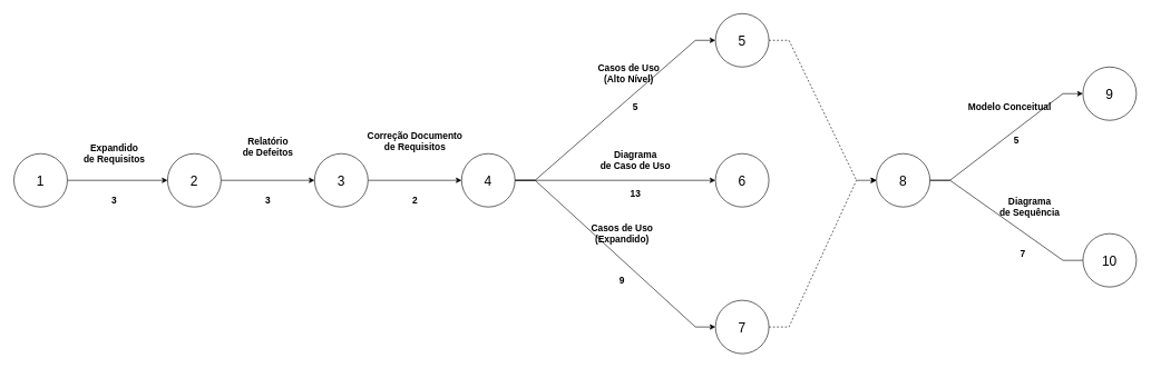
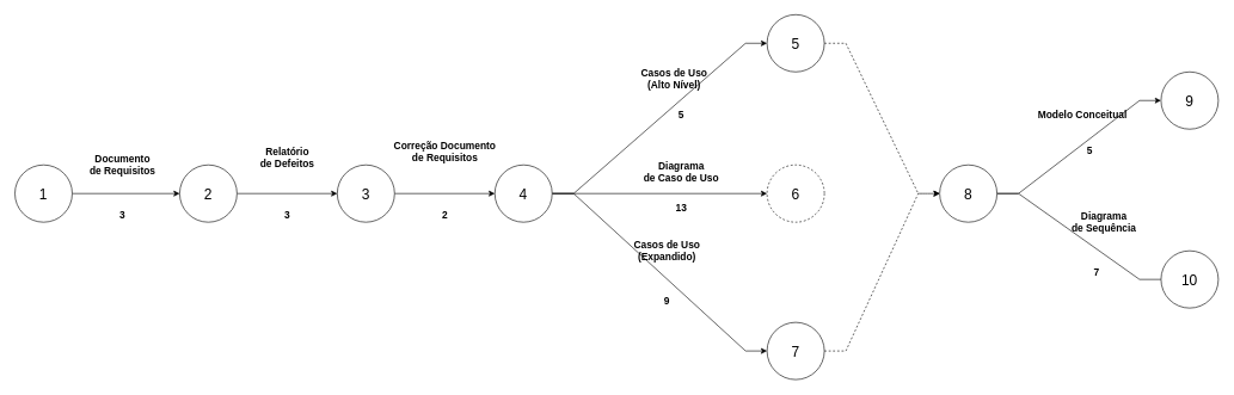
- <mxCell id="8" value="Expandido&lt;div&gt;de Requisitos&lt;/div&gt;" style="text;strokeColor=none;fillColor=none;html=1;fontSize=14;fontStyle=1;verticalAlign=middle;align=center;" vertex="1" parent="1"><mxGeometry x="120" y="210" width="100" height="40" as="geometry" /></mxCell>
+ <mxCell id="8" value="Documento&lt;div&gt;de Requisitos&lt;/div&gt;" style="text;strokeColor=none;fillColor=none;html=1;fontSize=14;fontStyle=1;verticalAlign=middle;align=center;" vertex="1" parent="1"><mxGeometry x="120" y="210" width="100" height="40" as="geometry" /></mxCell>
- <mxCell id="21" value="&lt;font style=&quot;font-size: 20px;&quot;&gt;6&lt;/font&gt;" style="ellipse;whiteSpace=wrap;html=1;aspect=fixed;" vertex="1" parent="1"><mxGeometry x="1070" y="230" width="80" height="80" as="geometry" /></mxCell>
+ <mxCell id="21" value="&lt;font style=&quot;font-size: 20px;&quot;&gt;6&lt;/font&gt;" style="ellipse;whiteSpace=wrap;html=1;aspect=fixed;dashed=1;" vertex="1" parent="1"><mxGeometry x="1070" y="230" width="80" height="80" as="geometry" /></mxCell>
